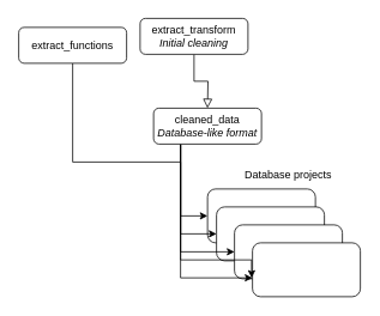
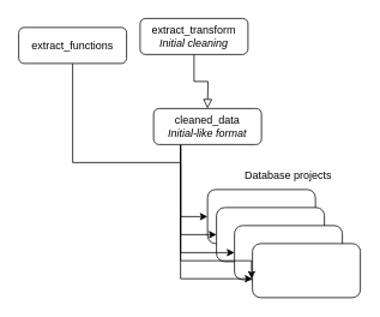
- <mxCell id="13" value="cleaned_data&lt;br&gt;&lt;i&gt;Database-like format&lt;/i&gt;" style="rounded=1;whiteSpace=wrap;html=1;fontSize=12;glass=0;strokeWidth=1;shadow=0;" vertex="1" parent="1"><mxGeometry x="170" y="120" width="120" height="40" as="geometry" /></mxCell>
+ <mxCell id="13" value="cleaned_data&lt;br&gt;&lt;i&gt;Initial-like format&lt;/i&gt;" style="rounded=1;whiteSpace=wrap;html=1;fontSize=12;glass=0;strokeWidth=1;shadow=0;" vertex="1" parent="1"><mxGeometry x="170" y="120" width="120" height="40" as="geometry" /></mxCell>
